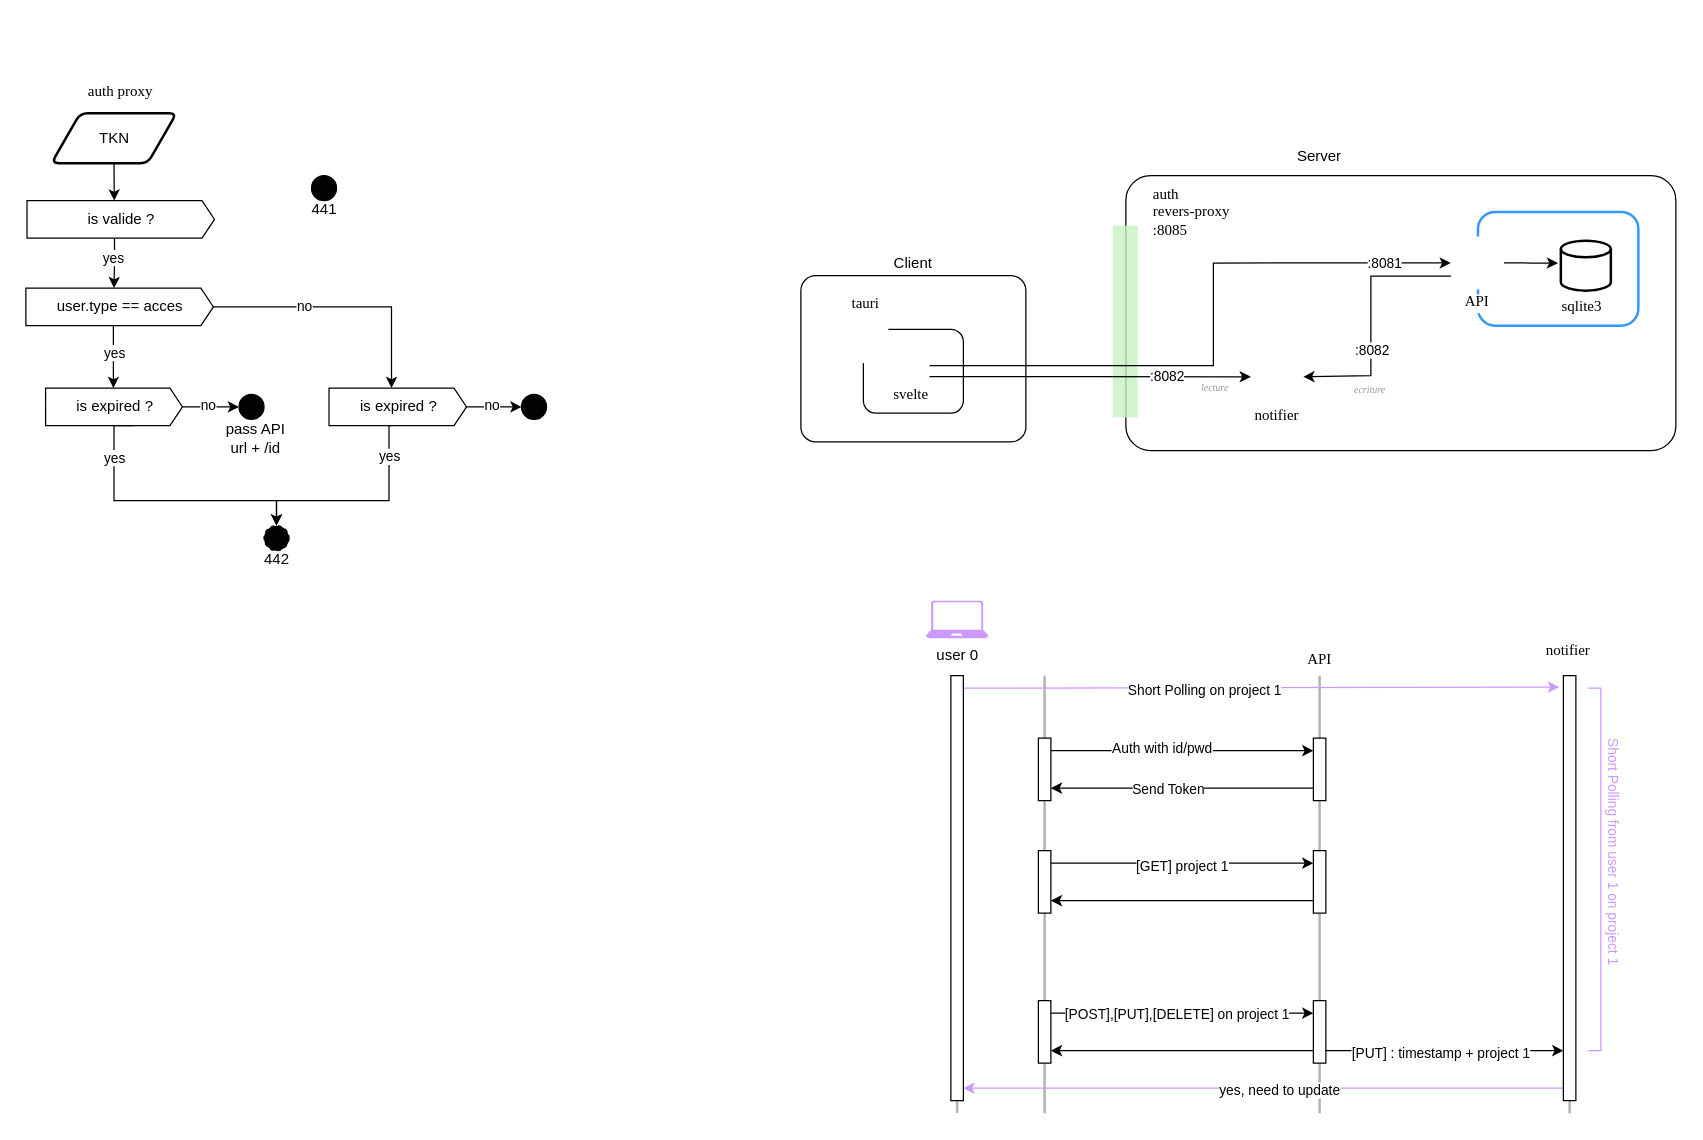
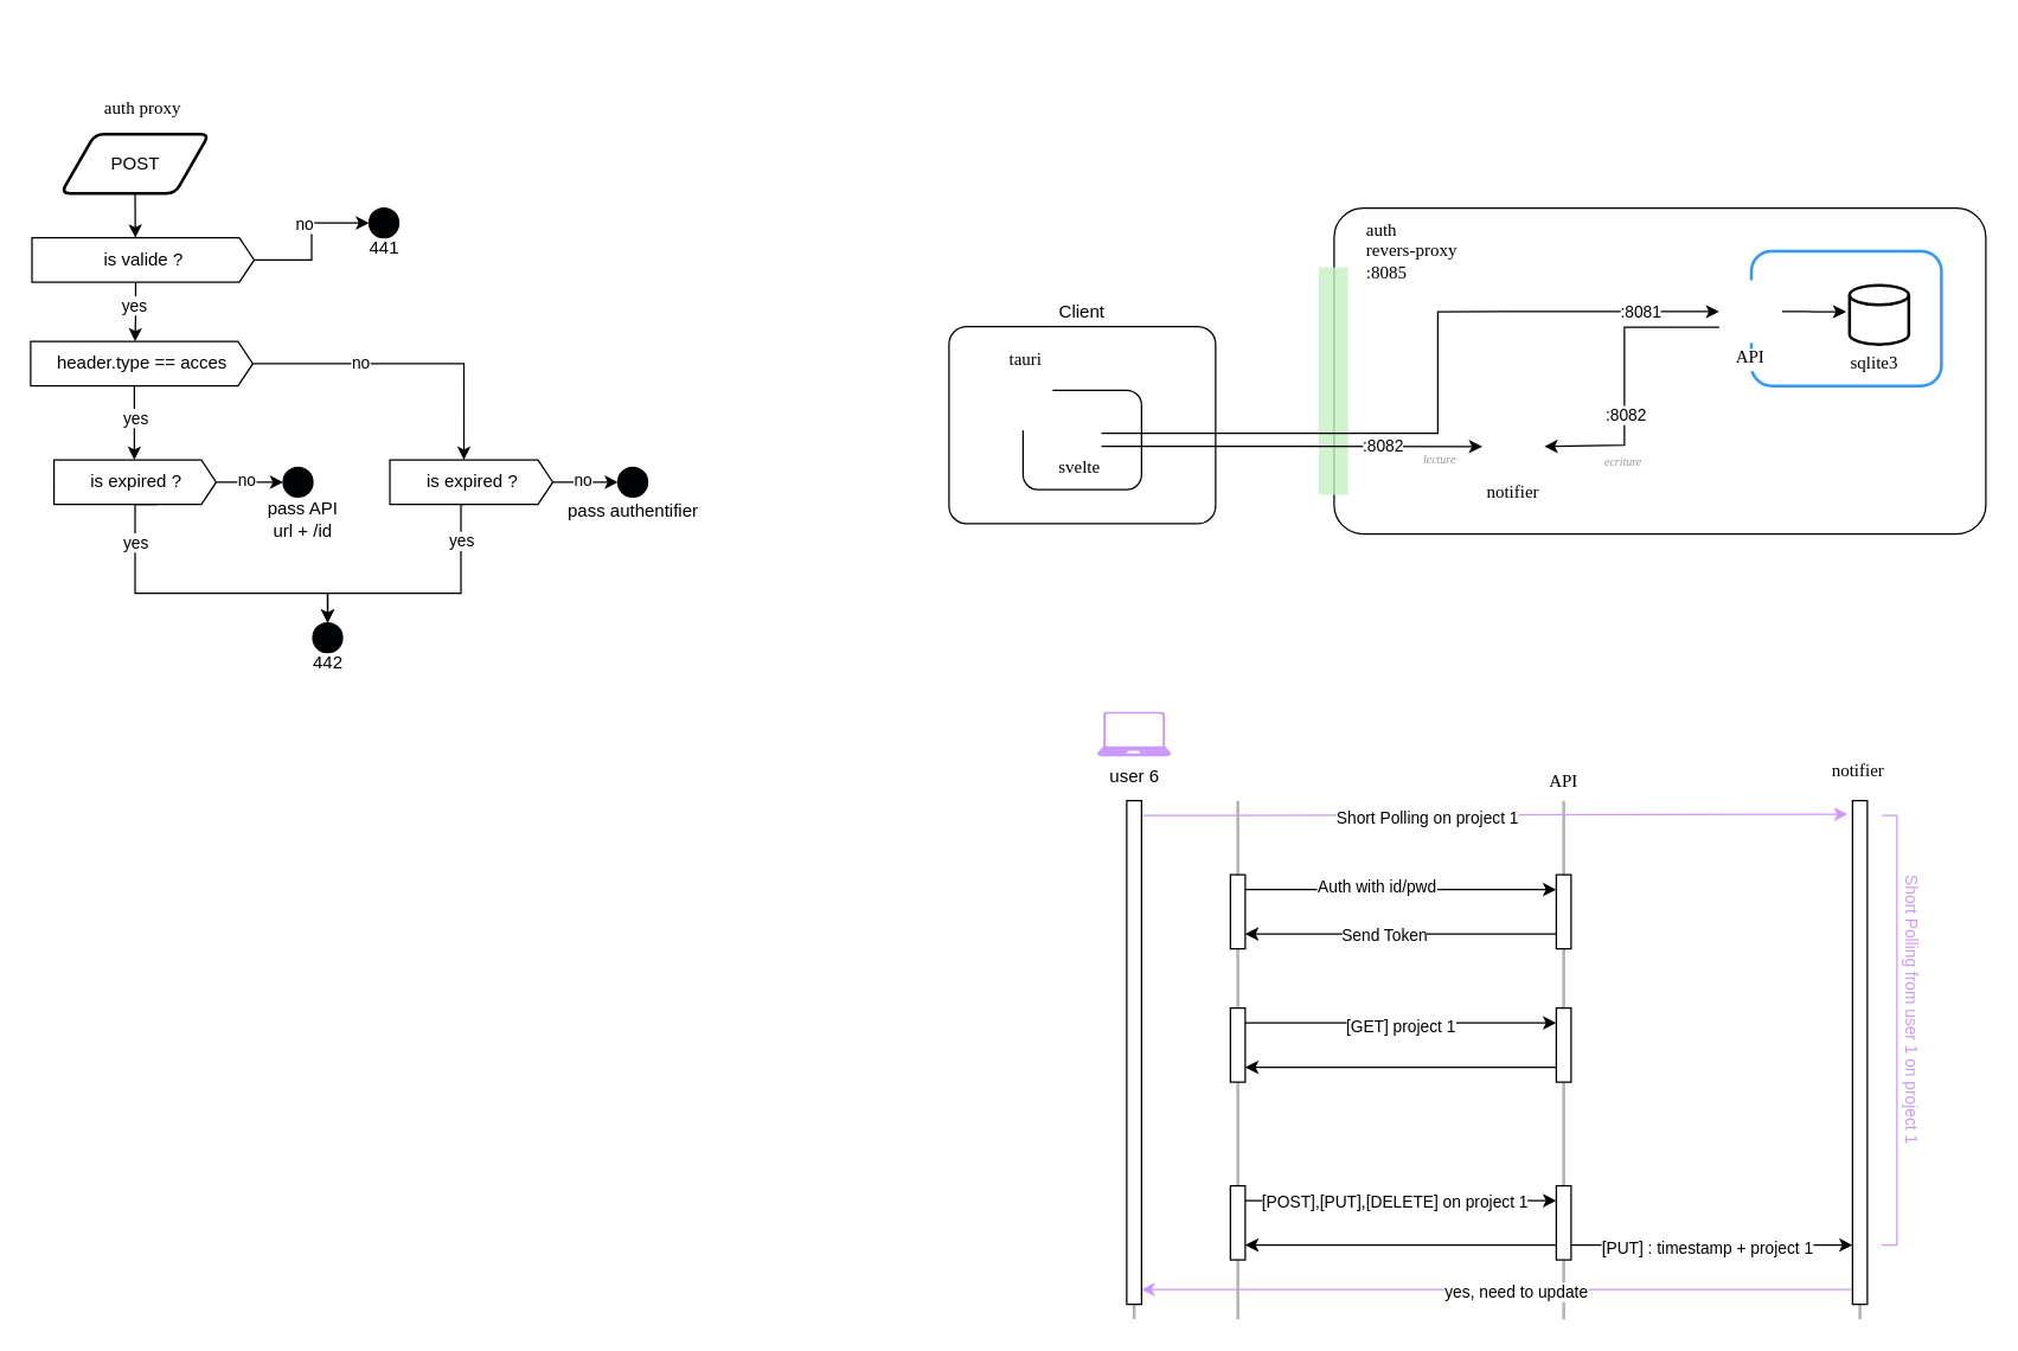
- <mxCell id="31" value="TKN" style="shape=parallelogram;html=1;strokeWidth=2;perimeter=parallelogramPerimeter;whiteSpace=wrap;rounded=1;arcSize=12;size=0.23;" parent="1" vertex="1"><mxGeometry x="40.52" y="90" width="100" height="40" as="geometry" /></mxCell>
+ <mxCell id="31" value="POST" style="shape=parallelogram;html=1;strokeWidth=2;perimeter=parallelogramPerimeter;whiteSpace=wrap;rounded=1;arcSize=12;size=0.23;" parent="1" vertex="1"><mxGeometry x="40.52" y="90" width="100" height="40" as="geometry" /></mxCell>
- <mxCell id="11" value="Server" style="text;html=1;strokeColor=none;fillColor=none;align=center;verticalAlign=middle;whiteSpace=wrap;rounded=0;" parent="1" vertex="1"><mxGeometry x="1025" y="110" width="60" height="30" as="geometry" /></mxCell>
+ <mxCell id="34" style="edgeStyle=orthogonalEdgeStyle;rounded=0;orthogonalLoop=1;jettySize=auto;html=1;exitX=1;exitY=0.5;exitDx=0;exitDy=0;exitPerimeter=0;entryX=0;entryY=0.5;entryDx=0;entryDy=0;" parent="1" source="36" target="37" edge="1"><mxGeometry relative="1" as="geometry"><mxPoint x="210.52" y="230" as="targetPoint" /></mxGeometry></mxCell>
+ <mxCell id="35" value="no" style="edgeLabel;html=1;align=center;verticalAlign=middle;resizable=0;points=[];" parent="34" vertex="1" connectable="0"><mxGeometry x="0.461" y="-2" relative="1" as="geometry"><mxPoint x="-16" y="-2" as="offset" /></mxGeometry></mxCell>
- <mxCell id="47" value="user.type == acces" style="html=1;shadow=0;dashed=0;align=center;verticalAlign=middle;shape=mxgraph.arrows2.arrow;dy=0;dx=10;notch=0;" parent="1" vertex="1"><mxGeometry x="20" y="230" width="150" height="30" as="geometry" /></mxCell>
+ <mxCell id="47" value="header.type == acces" style="html=1;shadow=0;dashed=0;align=center;verticalAlign=middle;shape=mxgraph.arrows2.arrow;dy=0;dx=10;notch=0;" parent="1" vertex="1"><mxGeometry x="20" y="230" width="150" height="30" as="geometry" /></mxCell>
+ <mxCell id="57" value="pass authentifier" style="text;html=1;strokeColor=none;fillColor=none;align=center;verticalAlign=middle;whiteSpace=wrap;rounded=0;" parent="1" vertex="1"><mxGeometry x="376.52" y="335" width="100" height="20" as="geometry" /></mxCell>
- <mxCell id="48" value="442" style="ellipse;whiteSpace=wrap;html=1;aspect=fixed;fillColor=#000203;spacingTop=34;dashed=1;" parent="1" vertex="1"><mxGeometry x="210.52" y="420" width="20" height="20" as="geometry" /></mxCell>
+ <mxCell id="48" value="442" style="ellipse;whiteSpace=wrap;html=1;aspect=fixed;fillColor=#000203;spacingTop=34;" parent="1" vertex="1"><mxGeometry x="210.52" y="420" width="20" height="20" as="geometry" /></mxCell>
- <mxCell id="76" value="user 0" style="verticalLabelPosition=bottom;html=1;verticalAlign=top;align=center;strokeColor=none;fillColor=#CC99FF;shape=mxgraph.azure.laptop;pointerEvents=1;" vertex="1" parent="1"><mxGeometry x="740" y="480" width="50" height="30" as="geometry" /></mxCell>
+ <mxCell id="76" value="user 6" style="verticalLabelPosition=bottom;html=1;verticalAlign=top;align=center;strokeColor=none;fillColor=#CC99FF;shape=mxgraph.azure.laptop;pointerEvents=1;" vertex="1" parent="1"><mxGeometry x="740" y="480" width="50" height="30" as="geometry" /></mxCell>
